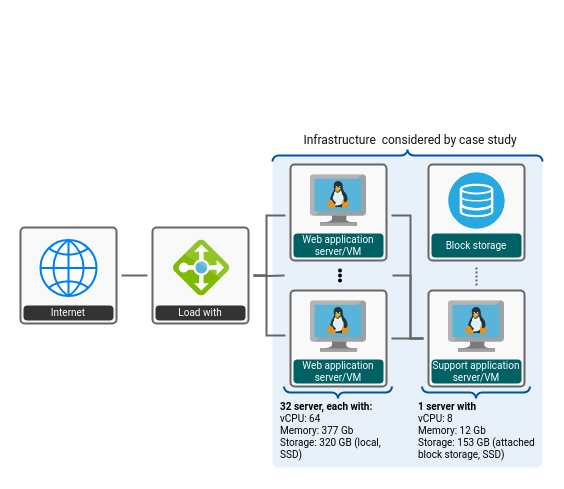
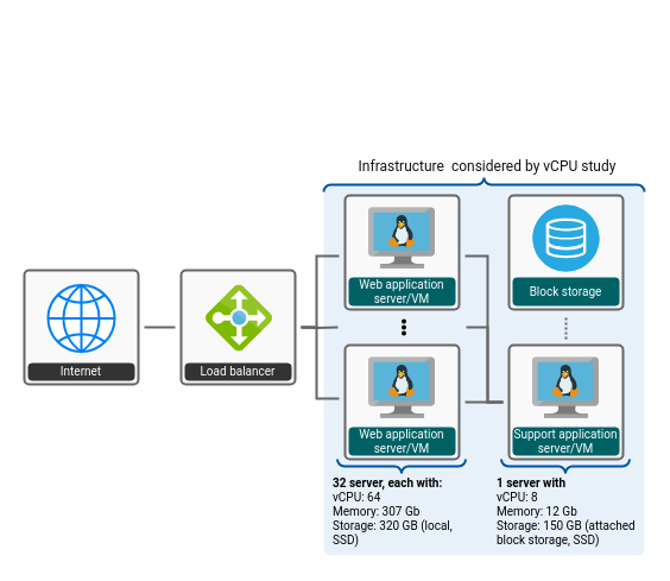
- <mxCell id="40" value="Infrastructure&amp;nbsp; considered by case study" style="text;html=1;strokeColor=none;fillColor=none;align=center;verticalAlign=middle;whiteSpace=wrap;rounded=0;fontSize=12;fontFamily=Roboto;fontColor=#111111;" vertex="1" parent="1"><mxGeometry x="284" y="131" width="252" height="18" as="geometry" /></mxCell>
+ <mxCell id="40" value="Infrastructure&amp;nbsp; considered by vCPU study" style="text;html=1;strokeColor=none;fillColor=none;align=center;verticalAlign=middle;whiteSpace=wrap;rounded=0;fontSize=12;fontFamily=Roboto;fontColor=#111111;" vertex="1" parent="1"><mxGeometry x="284" y="131" width="252" height="18" as="geometry" /></mxCell>
- <mxCell id="14" value="Load with" style="rounded=1;whiteSpace=wrap;html=1;pointerEvents=0;fontFamily=Roboto;fontSize=10;fontColor=#FFFFFF;fillColor=#333333;gradientColor=none;fontSource=https%3A%2F%2Ffonts.google.com%2Fspecimen%2FRoboto;absoluteArcSize=1;arcSize=8;strokeColor=none;spacingTop=-1;deletable=0;rotatable=0;resizable=0;movable=0;allowArrows=0;connectable=0;" vertex="1" parent="11"><mxGeometry x="3" y="78" width="90" height="15" as="geometry" /></mxCell>
+ <mxCell id="14" value="Load balancer" style="rounded=1;whiteSpace=wrap;html=1;pointerEvents=0;fontFamily=Roboto;fontSize=10;fontColor=#FFFFFF;fillColor=#333333;gradientColor=none;fontSource=https%3A%2F%2Ffonts.google.com%2Fspecimen%2FRoboto;absoluteArcSize=1;arcSize=8;strokeColor=none;spacingTop=-1;deletable=0;rotatable=0;resizable=0;movable=0;allowArrows=0;connectable=0;" vertex="1" parent="11"><mxGeometry x="3" y="78" width="90" height="15" as="geometry" /></mxCell>
- <mxCell id="4" value="&lt;b style=&quot;font-size: 10px;&quot;&gt;32 server, each with:&lt;/b&gt;&lt;br style=&quot;font-size: 10px;&quot;&gt;vCPU: 64&lt;br style=&quot;font-size: 10px;&quot;&gt;Memory: 377 Gb&lt;br style=&quot;font-size: 10px;&quot;&gt;Storage: 320 GB (local, SSD)" style="text;html=1;strokeColor=none;fillColor=none;align=left;verticalAlign=top;whiteSpace=wrap;rounded=0;fontSize=10;fontFamily=Roboto;fontSource=https%3A%2F%2Ffonts.google.com%2Fspecimen%2FRoboto;spacingTop=-4;" vertex="1" parent="1"><mxGeometry x="278" y="398" width="120" height="66" as="geometry" /></mxCell>
+ <mxCell id="4" value="&lt;b style=&quot;font-size: 10px;&quot;&gt;32 server, each with:&lt;/b&gt;&lt;br style=&quot;font-size: 10px;&quot;&gt;vCPU: 64&lt;br style=&quot;font-size: 10px;&quot;&gt;Memory: 307 Gb&lt;br style=&quot;font-size: 10px;&quot;&gt;Storage: 320 GB (local, SSD)" style="text;html=1;strokeColor=none;fillColor=none;align=left;verticalAlign=top;whiteSpace=wrap;rounded=0;fontSize=10;fontFamily=Roboto;fontSource=https%3A%2F%2Ffonts.google.com%2Fspecimen%2FRoboto;spacingTop=-4;" vertex="1" parent="1"><mxGeometry x="278" y="398" width="120" height="66" as="geometry" /></mxCell>
- <mxCell id="38" value="&lt;b style=&quot;font-size: 10px;&quot;&gt;1 server with&lt;/b&gt;&lt;br style=&quot;font-size: 10px;&quot;&gt;vCPU: 8&lt;br style=&quot;font-size: 10px;&quot;&gt;Memory: 12 Gb&lt;br style=&quot;font-size: 10px;&quot;&gt;Storage: 153 GB (attached block storage, SSD)" style="text;html=1;strokeColor=none;fillColor=none;align=left;verticalAlign=top;whiteSpace=wrap;rounded=0;fontSize=10;fontFamily=Roboto;fontSource=https%3A%2F%2Ffonts.google.com%2Fspecimen%2FRoboto;spacingTop=-4;" vertex="1" parent="1"><mxGeometry x="416" y="398" width="120" height="54" as="geometry" /></mxCell>
+ <mxCell id="38" value="&lt;b style=&quot;font-size: 10px;&quot;&gt;1 server with&lt;/b&gt;&lt;br style=&quot;font-size: 10px;&quot;&gt;vCPU: 8&lt;br style=&quot;font-size: 10px;&quot;&gt;Memory: 12 Gb&lt;br style=&quot;font-size: 10px;&quot;&gt;Storage: 150 GB (attached block storage, SSD)" style="text;html=1;strokeColor=none;fillColor=none;align=left;verticalAlign=top;whiteSpace=wrap;rounded=0;fontSize=10;fontFamily=Roboto;fontSource=https%3A%2F%2Ffonts.google.com%2Fspecimen%2FRoboto;spacingTop=-4;" vertex="1" parent="1"><mxGeometry x="416" y="398" width="120" height="54" as="geometry" /></mxCell>
